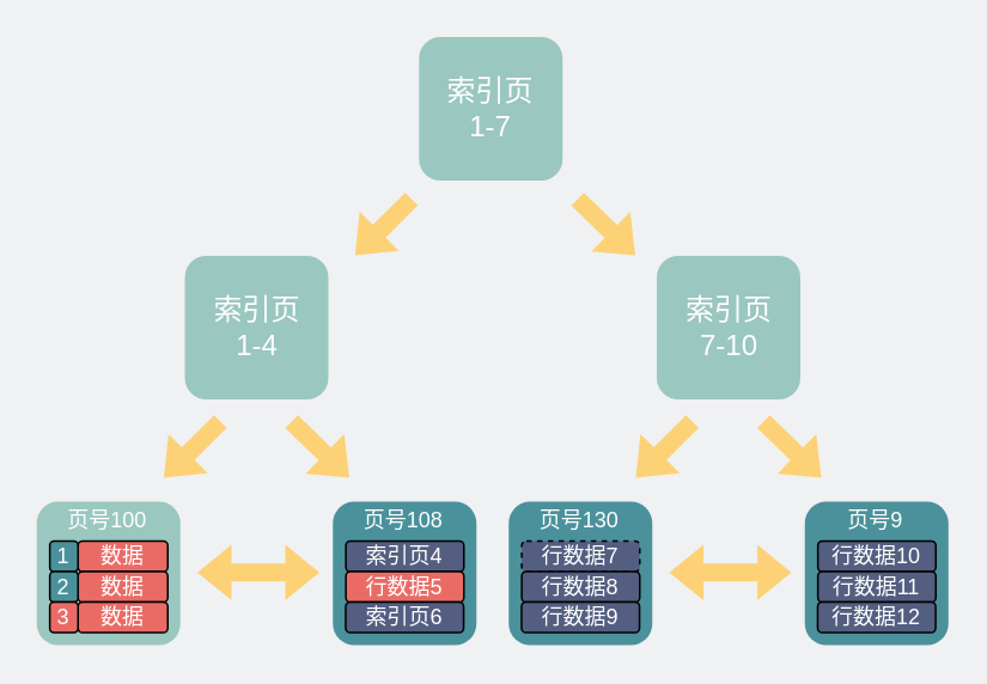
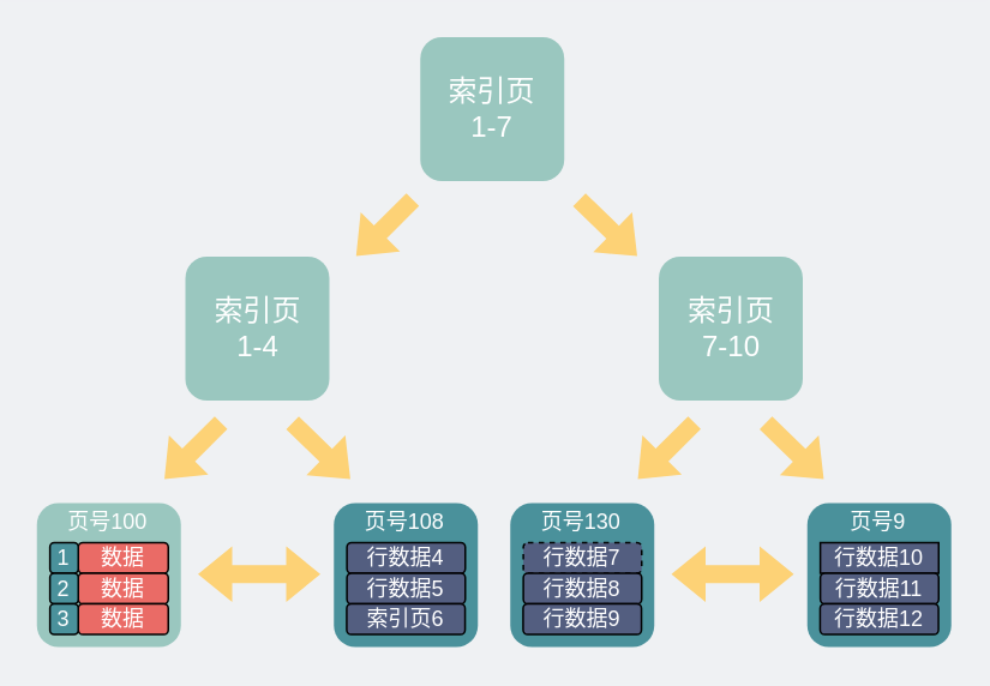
- <mxCell id="25" value="行数据10" style="rounded=1;whiteSpace=wrap;html=1;fillColor=#535E80;strokeColor=default;fontColor=#FFFFFF;" parent="1" vertex="1"><mxGeometry x="455.25" y="301" width="65.75" height="17" as="geometry" /></mxCell>
+ <mxCell id="25" value="行数据10" style="whiteSpace=wrap;html=1;fillColor=#535E80;strokeColor=default;fontColor=#FFFFFF;rounded=0;" parent="1" vertex="1"><mxGeometry x="455.25" y="301" width="65.75" height="17" as="geometry" /></mxCell>
- <mxCell id="9" value="索引页4" style="rounded=1;whiteSpace=wrap;html=1;fillColor=#535E80;strokeColor=default;fontColor=#FFFFFF;" parent="1" vertex="1"><mxGeometry x="192.25" y="301" width="65.75" height="17" as="geometry" /></mxCell>
+ <mxCell id="9" value="行数据4" style="rounded=1;whiteSpace=wrap;html=1;fillColor=#535E80;strokeColor=default;fontColor=#FFFFFF;" parent="1" vertex="1"><mxGeometry x="192.25" y="301" width="65.75" height="17" as="geometry" /></mxCell>
- <mxCell id="10" value="行数据5" style="rounded=1;whiteSpace=wrap;html=1;fillColor=#ea6b66;strokeColor=default;fontColor=#FFFFFF;" parent="1" vertex="1"><mxGeometry x="192.25" y="318" width="65.75" height="17" as="geometry" /></mxCell>
+ <mxCell id="10" value="行数据5" style="rounded=1;whiteSpace=wrap;html=1;fillColor=#535E80;strokeColor=default;fontColor=#FFFFFF;" parent="1" vertex="1"><mxGeometry x="192.25" y="318" width="65.75" height="17" as="geometry" /></mxCell>
- <mxCell id="35" value="&lt;font&gt;3&lt;/font&gt;" style="rounded=1;whiteSpace=wrap;html=1;fillColor=#ea6b66;strokeColor=default;fontColor=#FFFFFF;" vertex="1" parent="1"><mxGeometry x="27.25" y="335" width="15.75" height="17" as="geometry" /></mxCell>
+ <mxCell id="35" value="&lt;font&gt;3&lt;/font&gt;" style="rounded=1;whiteSpace=wrap;html=1;fillColor=#4A919B;strokeColor=default;fontColor=#FFFFFF;" vertex="1" parent="1"><mxGeometry x="27.25" y="335" width="15.75" height="17" as="geometry" /></mxCell>
